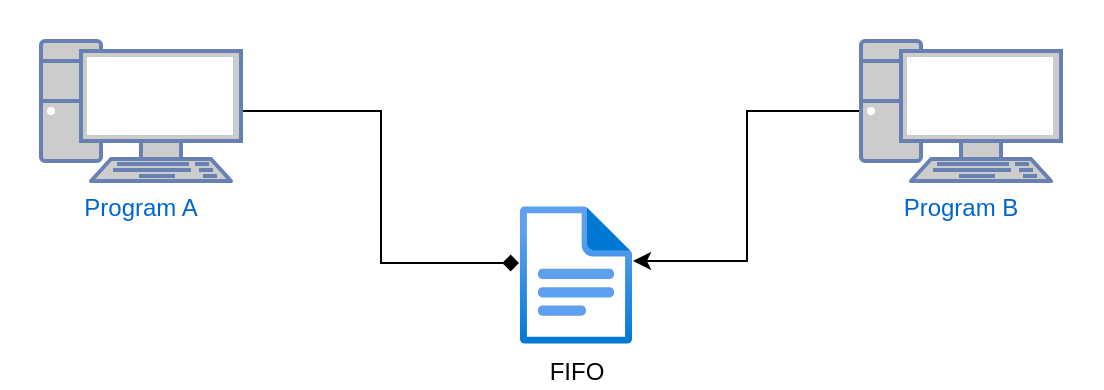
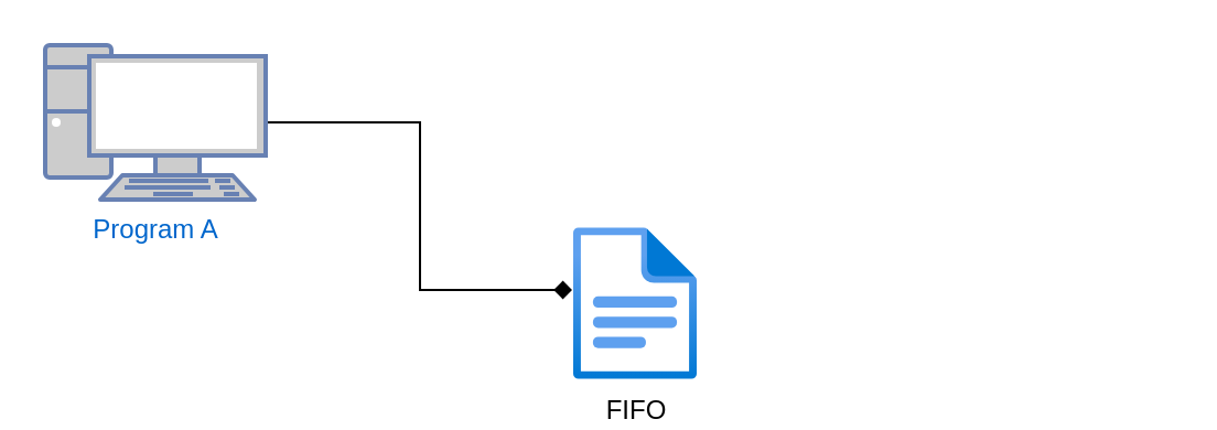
- <mxCell id="6" value="Program B" style="fontColor=#0066CC;verticalAlign=top;verticalLabelPosition=bottom;labelPosition=center;align=center;html=1;outlineConnect=0;fillColor=#CCCCCC;strokeColor=#6881B3;gradientColor=none;gradientDirection=north;strokeWidth=2;shape=mxgraph.networks.pc;" vertex="1" parent="1"><mxGeometry x="430" y="20" width="100" height="70" as="geometry" /></mxCell>
- <mxCell id="5" style="edgeStyle=orthogonalEdgeStyle;rounded=0;orthogonalLoop=1;jettySize=auto;html=1;entryX=1;entryY=0.391;entryDx=0;entryDy=0;entryPerimeter=0;" edge="1" parent="1" source="6" target="2"><mxGeometry relative="1" as="geometry" /></mxCell>
